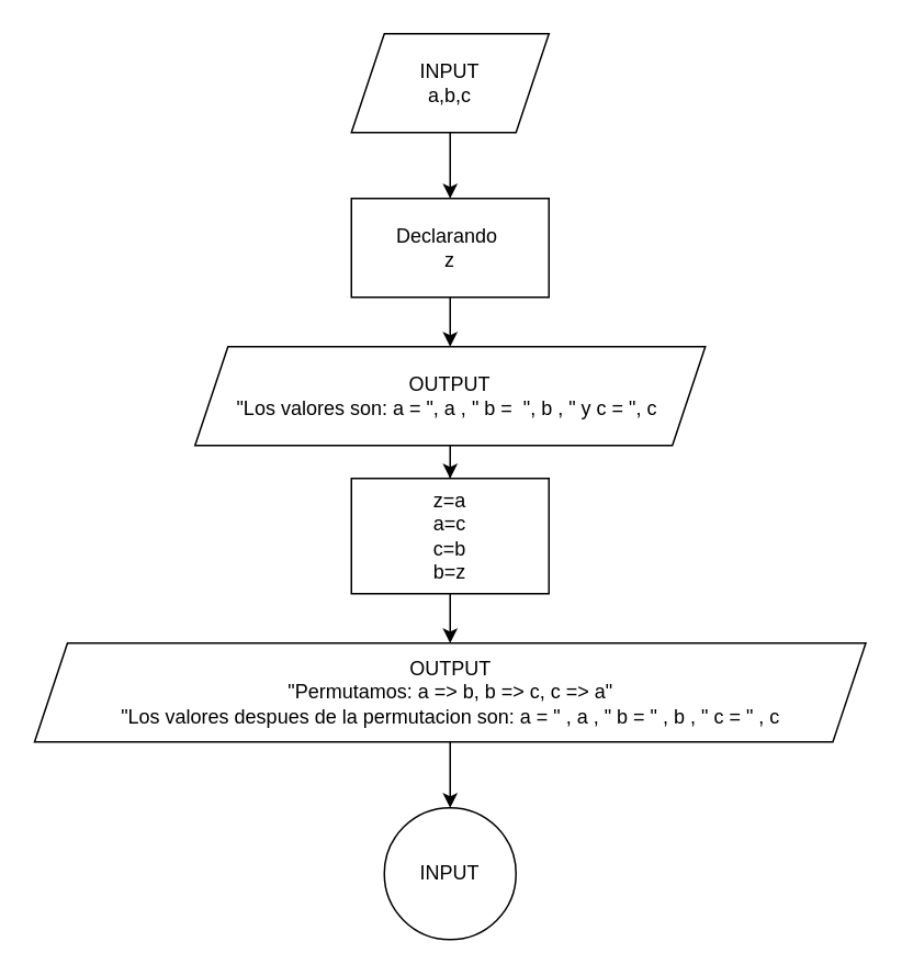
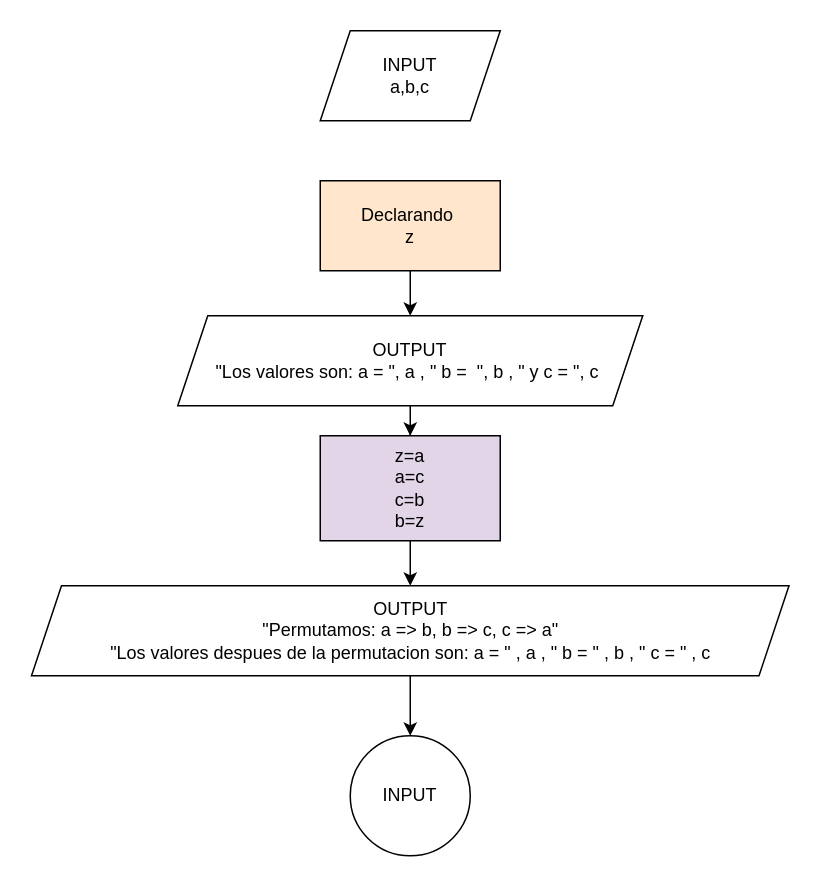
- <mxCell id="2" value="" style="edgeStyle=orthogonalEdgeStyle;rounded=0;orthogonalLoop=1;jettySize=auto;html=1;" edge="1" parent="1" source="3" target="5"><mxGeometry relative="1" as="geometry" /></mxCell>
- <mxCell id="5" value="Declarando&amp;nbsp;&lt;div&gt;z&lt;/div&gt;" style="whiteSpace=wrap;html=1;" vertex="1" parent="1"><mxGeometry x="213" y="120" width="120" height="60" as="geometry" /></mxCell>
+ <mxCell id="5" value="Declarando&amp;nbsp;&lt;div&gt;z&lt;/div&gt;" style="whiteSpace=wrap;html=1;fillColor=#ffe6cc;" vertex="1" parent="1"><mxGeometry x="213" y="120" width="120" height="60" as="geometry" /></mxCell>
- <mxCell id="7" value="z=a&lt;div&gt;a=c&lt;/div&gt;&lt;div&gt;c=b&lt;/div&gt;&lt;div&gt;b=z&lt;/div&gt;" style="whiteSpace=wrap;html=1;" vertex="1" parent="1"><mxGeometry x="213" y="290" width="120" height="70" as="geometry" /></mxCell>
+ <mxCell id="7" value="z=a&lt;div&gt;a=c&lt;/div&gt;&lt;div&gt;c=b&lt;/div&gt;&lt;div&gt;b=z&lt;/div&gt;" style="whiteSpace=wrap;html=1;fillColor=#e1d5e7;" vertex="1" parent="1"><mxGeometry x="213" y="290" width="120" height="70" as="geometry" /></mxCell>
